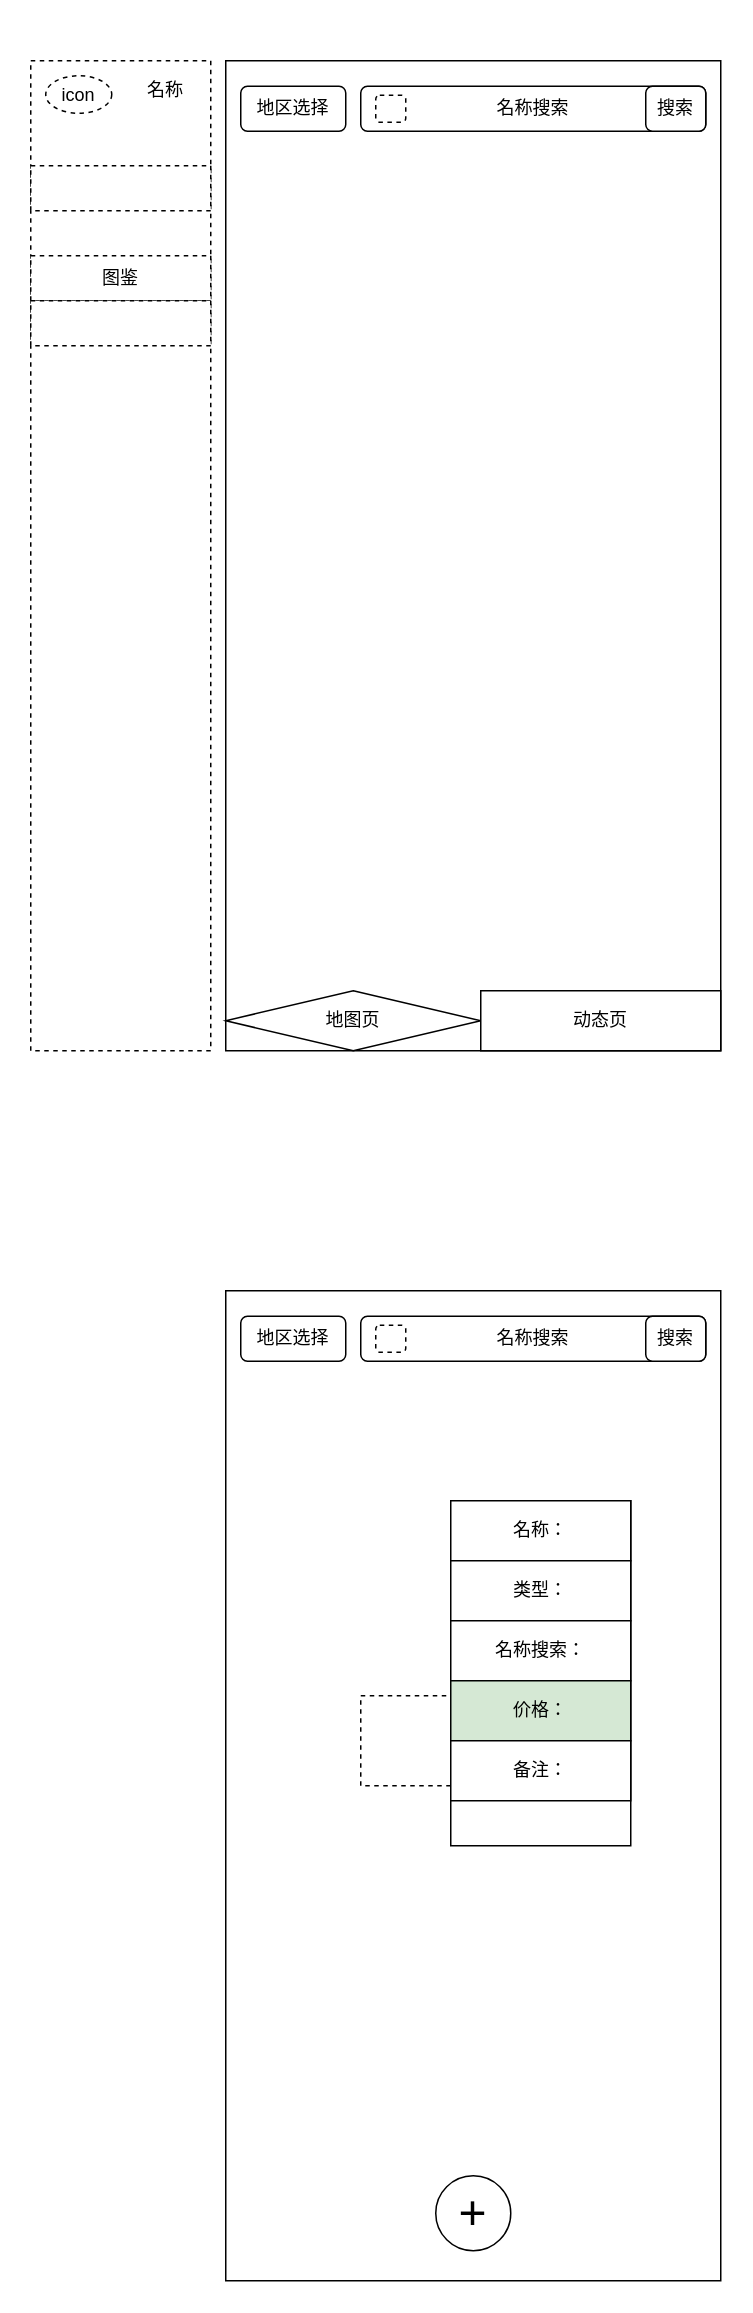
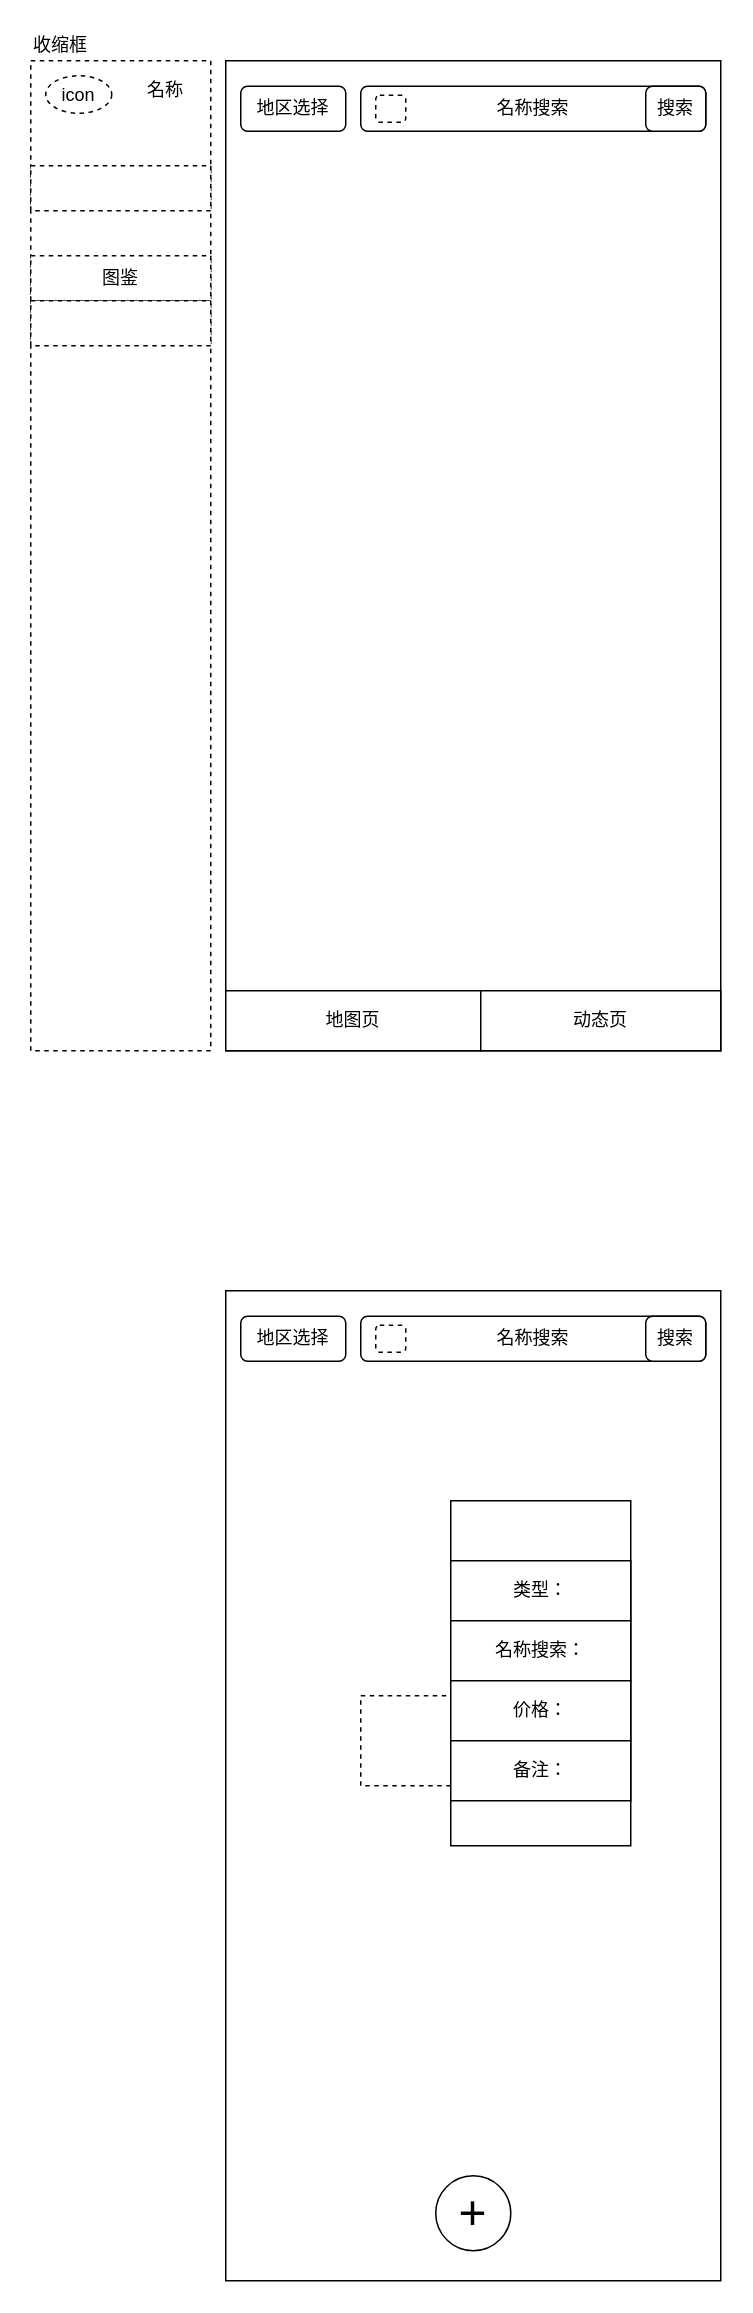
+ <mxCell id="12" value="收缩框" style="text;html=1;align=center;verticalAlign=middle;whiteSpace=wrap;rounded=0;" vertex="1" parent="1"><mxGeometry x="20" y="20" width="40" height="20" as="geometry" /></mxCell>
- <mxCell id="5" value="地图页" style="rhombus;whiteSpace=wrap;html=1;" vertex="1" parent="1"><mxGeometry x="150" y="660" width="170" height="40" as="geometry" /></mxCell>
+ <mxCell id="5" value="地图页" style="rounded=0;whiteSpace=wrap;html=1;" vertex="1" parent="1"><mxGeometry x="150" y="660" width="170" height="40" as="geometry" /></mxCell>
- <mxCell id="24" value="名称：" style="rounded=0;whiteSpace=wrap;html=1;" vertex="1" parent="1"><mxGeometry x="300" y="1000" width="120" height="40" as="geometry" /></mxCell>
- <mxCell id="27" value="价格：" style="rounded=0;whiteSpace=wrap;html=1;fillColor=#d5e8d4;" vertex="1" parent="1"><mxGeometry x="300" y="1120" width="120" height="40" as="geometry" /></mxCell>
+ <mxCell id="27" value="价格：" style="rounded=0;whiteSpace=wrap;html=1;" vertex="1" parent="1"><mxGeometry x="300" y="1120" width="120" height="40" as="geometry" /></mxCell>
